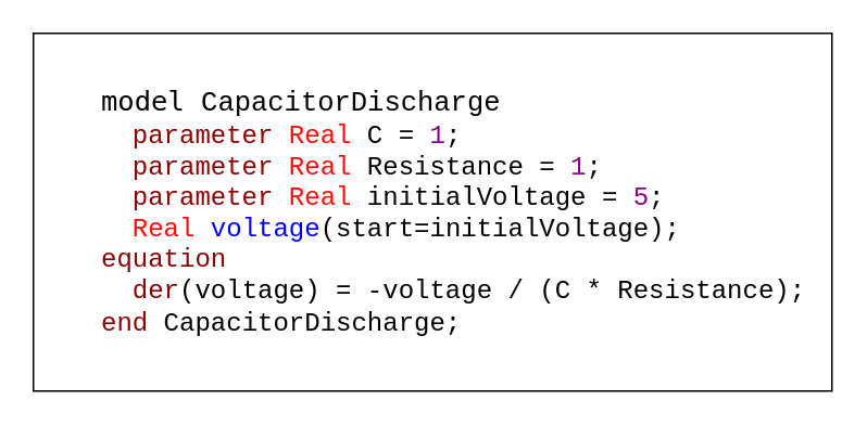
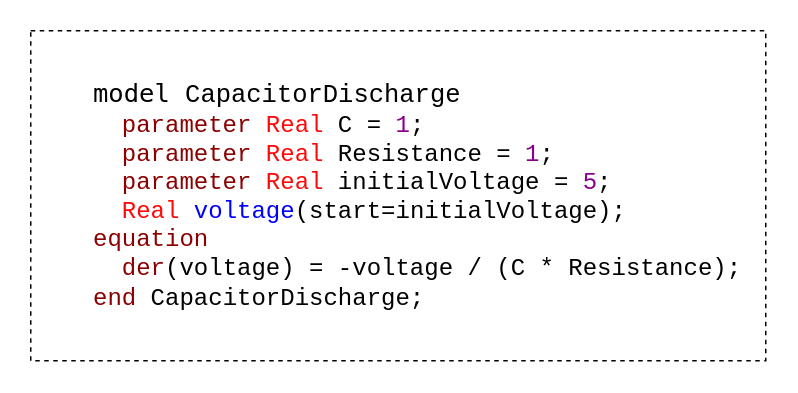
- <mxCell id="2" value="&lt;blockquote style=&quot;margin: 0 0 0 40px; border: none; padding: 0px;&quot;&gt;&lt;pre style=&quot;text-align: justify; margin-top: 0px; margin-bottom: 0px; font-size: 17px;&quot;&gt;model&lt;span style=&quot;font-family: &amp;quot;Courier New&amp;quot;;&quot;&gt; CapacitorDischarge&lt;/span&gt;&lt;/pre&gt;&lt;pre style=&quot;text-align: justify; margin-top: 0px; margin-bottom: 0px;&quot;&gt;&lt;span style=&quot;font-family: &amp;quot;Courier New&amp;quot;; font-size: 12pt;&quot;&gt;  &lt;/span&gt;&lt;span style=&quot;font-family:'Courier New'; font-size:12pt; color:#8b0000;&quot;&gt;parameter&lt;/span&gt;&lt;span style=&quot;font-family: &amp;quot;Courier New&amp;quot;; font-size: 12pt;&quot;&gt; &lt;/span&gt;&lt;span style=&quot;font-family:'Courier New'; font-size:12pt; color:#ff0a0a;&quot;&gt;Real&lt;/span&gt;&lt;span style=&quot;font-family: &amp;quot;Courier New&amp;quot;; font-size: 12pt;&quot;&gt; C = &lt;/span&gt;&lt;span style=&quot;font-family:'Courier New'; font-size:12pt; color:#8b008b;&quot;&gt;1&lt;/span&gt;&lt;span style=&quot;font-family: &amp;quot;Courier New&amp;quot;; font-size: 12pt;&quot;&gt;;&lt;/span&gt;&lt;/pre&gt;&lt;pre style=&quot;text-align: justify; margin-top: 0px; margin-bottom: 0px;&quot;&gt;&lt;span style=&quot;font-family: &amp;quot;Courier New&amp;quot;; font-size: 12pt;&quot;&gt;  &lt;/span&gt;&lt;span style=&quot;font-family:'Courier New'; font-size:12pt; color:#8b0000;&quot;&gt;parameter&lt;/span&gt;&lt;span style=&quot;font-family: &amp;quot;Courier New&amp;quot;; font-size: 12pt;&quot;&gt; &lt;/span&gt;&lt;span style=&quot;font-family:'Courier New'; font-size:12pt; color:#ff0a0a;&quot;&gt;Real&lt;/span&gt;&lt;span style=&quot;font-family: &amp;quot;Courier New&amp;quot;; font-size: 12pt;&quot;&gt; Resistance = &lt;/span&gt;&lt;span style=&quot;font-family:'Courier New'; font-size:12pt; color:#8b008b;&quot;&gt;1&lt;/span&gt;&lt;span style=&quot;font-family: &amp;quot;Courier New&amp;quot;; font-size: 12pt;&quot;&gt;;&lt;/span&gt;&lt;/pre&gt;&lt;pre style=&quot;text-align: justify; margin-top: 0px; margin-bottom: 0px;&quot;&gt;&lt;span style=&quot;font-family: &amp;quot;Courier New&amp;quot;; font-size: 12pt;&quot;&gt;  &lt;/span&gt;&lt;span style=&quot;font-family:'Courier New'; font-size:12pt; color:#8b0000;&quot;&gt;parameter&lt;/span&gt;&lt;span style=&quot;font-family: &amp;quot;Courier New&amp;quot;; font-size: 12pt;&quot;&gt; &lt;/span&gt;&lt;span style=&quot;font-family:'Courier New'; font-size:12pt; color:#ff0a0a;&quot;&gt;Real&lt;/span&gt;&lt;span style=&quot;font-family: &amp;quot;Courier New&amp;quot;; font-size: 12pt;&quot;&gt; initialVoltage = &lt;/span&gt;&lt;span style=&quot;font-family:'Courier New'; font-size:12pt; color:#8b008b;&quot;&gt;5&lt;/span&gt;&lt;span style=&quot;font-family: &amp;quot;Courier New&amp;quot;; font-size: 12pt;&quot;&gt;;&lt;/span&gt;&lt;/pre&gt;&lt;pre style=&quot;text-align: justify; margin-top: 0px; margin-bottom: 0px;&quot;&gt;&lt;span style=&quot;font-family: &amp;quot;Courier New&amp;quot;; font-size: 12pt;&quot;&gt;  &lt;/span&gt;&lt;span style=&quot;font-family:'Courier New'; font-size:12pt; color:#ff0a0a;&quot;&gt;Real&lt;/span&gt;&lt;span style=&quot;font-family: &amp;quot;Courier New&amp;quot;; font-size: 12pt;&quot;&gt; &lt;/span&gt;&lt;span style=&quot;font-family:'Courier New'; font-size:12pt; color:#0000ff;&quot;&gt;voltage&lt;/span&gt;&lt;span style=&quot;font-family: &amp;quot;Courier New&amp;quot;; font-size: 12pt;&quot;&gt;(start=initialVoltage);&lt;/span&gt;&lt;/pre&gt;&lt;pre style=&quot;text-align: justify; margin-top: 0px; margin-bottom: 0px;&quot;&gt;&lt;span style=&quot;font-family:'Courier New'; font-size:12pt; color:#8b0000;&quot;&gt;equation&lt;/span&gt;&lt;/pre&gt;&lt;pre style=&quot;text-align: justify; margin-top: 0px; margin-bottom: 0px;&quot;&gt;&lt;span style=&quot;font-family: &amp;quot;Courier New&amp;quot;; font-size: 12pt;&quot;&gt;  &lt;/span&gt;&lt;span style=&quot;font-family:'Courier New'; font-size:12pt; color:#8b0000;&quot;&gt;der&lt;/span&gt;&lt;span style=&quot;font-family: &amp;quot;Courier New&amp;quot;; font-size: 12pt;&quot;&gt;(voltage) = -voltage / (C * Resistance);&lt;/span&gt;&lt;/pre&gt;&lt;pre style=&quot;text-align: justify; margin-top: 0px; margin-bottom: 0px;&quot;&gt;&lt;span style=&quot;font-family:'Courier New'; font-size:12pt; color:#8b0000;&quot;&gt;end&lt;/span&gt;&lt;span style=&quot;font-family: &amp;quot;Courier New&amp;quot;; font-size: 12pt;&quot;&gt; CapacitorDischarge;&lt;/span&gt;&lt;/pre&gt;&lt;/blockquote&gt;" style="whiteSpace=wrap;html=1;align=left;container=0;" parent="1" vertex="1"><mxGeometry x="20" y="20" width="490" height="220" as="geometry" /></mxCell>
+ <mxCell id="2" value="&lt;blockquote style=&quot;margin: 0 0 0 40px; border: none; padding: 0px;&quot;&gt;&lt;pre style=&quot;text-align: justify; margin-top: 0px; margin-bottom: 0px; font-size: 17px;&quot;&gt;model&lt;span style=&quot;font-family: &amp;quot;Courier New&amp;quot;;&quot;&gt; CapacitorDischarge&lt;/span&gt;&lt;/pre&gt;&lt;pre style=&quot;text-align: justify; margin-top: 0px; margin-bottom: 0px;&quot;&gt;&lt;span style=&quot;font-family: &amp;quot;Courier New&amp;quot;; font-size: 12pt;&quot;&gt;  &lt;/span&gt;&lt;span style=&quot;font-family:'Courier New'; font-size:12pt; color:#8b0000;&quot;&gt;parameter&lt;/span&gt;&lt;span style=&quot;font-family: &amp;quot;Courier New&amp;quot;; font-size: 12pt;&quot;&gt; &lt;/span&gt;&lt;span style=&quot;font-family:'Courier New'; font-size:12pt; color:#ff0a0a;&quot;&gt;Real&lt;/span&gt;&lt;span style=&quot;font-family: &amp;quot;Courier New&amp;quot;; font-size: 12pt;&quot;&gt; C = &lt;/span&gt;&lt;span style=&quot;font-family:'Courier New'; font-size:12pt; color:#8b008b;&quot;&gt;1&lt;/span&gt;&lt;span style=&quot;font-family: &amp;quot;Courier New&amp;quot;; font-size: 12pt;&quot;&gt;;&lt;/span&gt;&lt;/pre&gt;&lt;pre style=&quot;text-align: justify; margin-top: 0px; margin-bottom: 0px;&quot;&gt;&lt;span style=&quot;font-family: &amp;quot;Courier New&amp;quot;; font-size: 12pt;&quot;&gt;  &lt;/span&gt;&lt;span style=&quot;font-family:'Courier New'; font-size:12pt; color:#8b0000;&quot;&gt;parameter&lt;/span&gt;&lt;span style=&quot;font-family: &amp;quot;Courier New&amp;quot;; font-size: 12pt;&quot;&gt; &lt;/span&gt;&lt;span style=&quot;font-family:'Courier New'; font-size:12pt; color:#ff0a0a;&quot;&gt;Real&lt;/span&gt;&lt;span style=&quot;font-family: &amp;quot;Courier New&amp;quot;; font-size: 12pt;&quot;&gt; Resistance = &lt;/span&gt;&lt;span style=&quot;font-family:'Courier New'; font-size:12pt; color:#8b008b;&quot;&gt;1&lt;/span&gt;&lt;span style=&quot;font-family: &amp;quot;Courier New&amp;quot;; font-size: 12pt;&quot;&gt;;&lt;/span&gt;&lt;/pre&gt;&lt;pre style=&quot;text-align: justify; margin-top: 0px; margin-bottom: 0px;&quot;&gt;&lt;span style=&quot;font-family: &amp;quot;Courier New&amp;quot;; font-size: 12pt;&quot;&gt;  &lt;/span&gt;&lt;span style=&quot;font-family:'Courier New'; font-size:12pt; color:#8b0000;&quot;&gt;parameter&lt;/span&gt;&lt;span style=&quot;font-family: &amp;quot;Courier New&amp;quot;; font-size: 12pt;&quot;&gt; &lt;/span&gt;&lt;span style=&quot;font-family:'Courier New'; font-size:12pt; color:#ff0a0a;&quot;&gt;Real&lt;/span&gt;&lt;span style=&quot;font-family: &amp;quot;Courier New&amp;quot;; font-size: 12pt;&quot;&gt; initialVoltage = &lt;/span&gt;&lt;span style=&quot;font-family:'Courier New'; font-size:12pt; color:#8b008b;&quot;&gt;5&lt;/span&gt;&lt;span style=&quot;font-family: &amp;quot;Courier New&amp;quot;; font-size: 12pt;&quot;&gt;;&lt;/span&gt;&lt;/pre&gt;&lt;pre style=&quot;text-align: justify; margin-top: 0px; margin-bottom: 0px;&quot;&gt;&lt;span style=&quot;font-family: &amp;quot;Courier New&amp;quot;; font-size: 12pt;&quot;&gt;  &lt;/span&gt;&lt;span style=&quot;font-family:'Courier New'; font-size:12pt; color:#ff0a0a;&quot;&gt;Real&lt;/span&gt;&lt;span style=&quot;font-family: &amp;quot;Courier New&amp;quot;; font-size: 12pt;&quot;&gt; &lt;/span&gt;&lt;span style=&quot;font-family:'Courier New'; font-size:12pt; color:#0000ff;&quot;&gt;voltage&lt;/span&gt;&lt;span style=&quot;font-family: &amp;quot;Courier New&amp;quot;; font-size: 12pt;&quot;&gt;(start=initialVoltage);&lt;/span&gt;&lt;/pre&gt;&lt;pre style=&quot;text-align: justify; margin-top: 0px; margin-bottom: 0px;&quot;&gt;&lt;span style=&quot;font-family:'Courier New'; font-size:12pt; color:#8b0000;&quot;&gt;equation&lt;/span&gt;&lt;/pre&gt;&lt;pre style=&quot;text-align: justify; margin-top: 0px; margin-bottom: 0px;&quot;&gt;&lt;span style=&quot;font-family: &amp;quot;Courier New&amp;quot;; font-size: 12pt;&quot;&gt;  &lt;/span&gt;&lt;span style=&quot;font-family:'Courier New'; font-size:12pt; color:#8b0000;&quot;&gt;der&lt;/span&gt;&lt;span style=&quot;font-family: &amp;quot;Courier New&amp;quot;; font-size: 12pt;&quot;&gt;(voltage) = -voltage / (C * Resistance);&lt;/span&gt;&lt;/pre&gt;&lt;pre style=&quot;text-align: justify; margin-top: 0px; margin-bottom: 0px;&quot;&gt;&lt;span style=&quot;font-family:'Courier New'; font-size:12pt; color:#8b0000;&quot;&gt;end&lt;/span&gt;&lt;span style=&quot;font-family: &amp;quot;Courier New&amp;quot;; font-size: 12pt;&quot;&gt; CapacitorDischarge;&lt;/span&gt;&lt;/pre&gt;&lt;/blockquote&gt;" style="whiteSpace=wrap;html=1;align=left;container=0;dashed=1;" parent="1" vertex="1"><mxGeometry x="20" y="20" width="490" height="220" as="geometry" /></mxCell>
